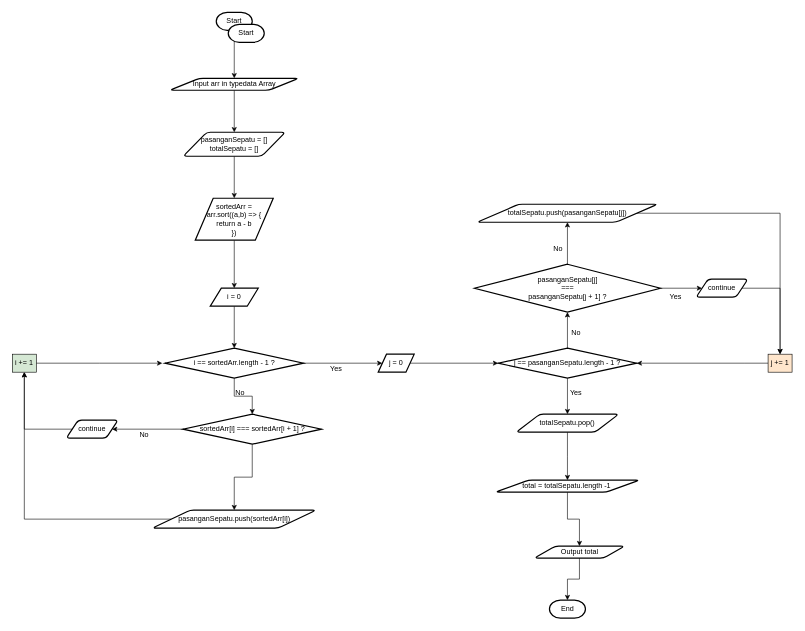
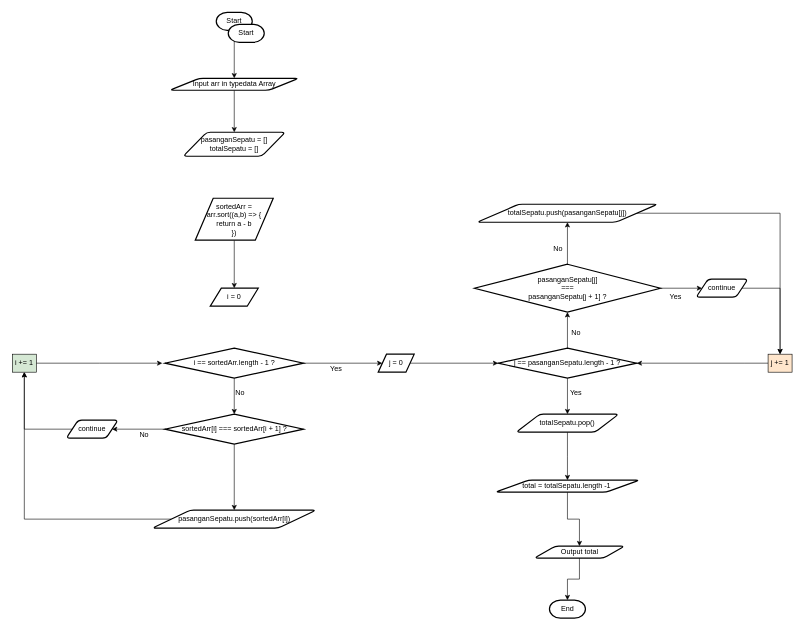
- <mxCell id="4" style="edgeStyle=orthogonalEdgeStyle;rounded=0;orthogonalLoop=1;jettySize=auto;html=1;" edge="1" parent="1" source="5" target="9"><mxGeometry relative="1" as="geometry" /></mxCell>
- <mxCell id="13" style="edgeStyle=orthogonalEdgeStyle;rounded=0;orthogonalLoop=1;jettySize=auto;html=1;entryX=0.5;entryY=0;entryDx=0;entryDy=0;entryPerimeter=0;" edge="1" parent="1" source="14" target="19"><mxGeometry relative="1" as="geometry" /></mxCell>
- <mxCell id="12" value="sortedArr[i] === sortedArr[i + 1] ?" style="strokeWidth=2;html=1;shape=mxgraph.flowchart.decision;whiteSpace=wrap;" vertex="1" parent="1"><mxGeometry x="304.5" y="690" width="231" height="50" as="geometry" /></mxCell>
+ <mxCell id="12" value="sortedArr[i] === sortedArr[i + 1] ?" style="strokeWidth=2;html=1;shape=mxgraph.flowchart.decision;whiteSpace=wrap;" vertex="1" parent="1"><mxGeometry x="274.5" y="690" width="231" height="50" as="geometry" /></mxCell>
